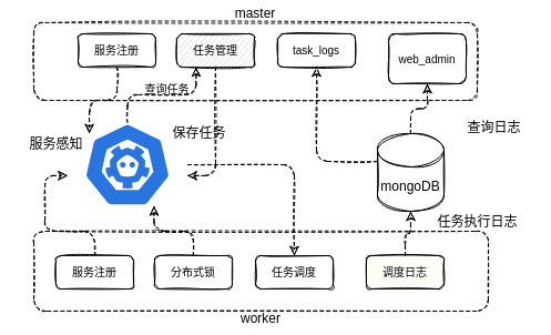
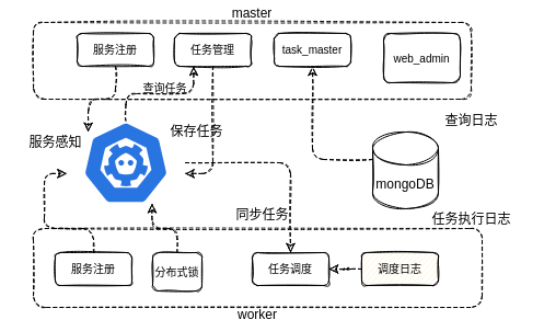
- <mxCell id="12" value="任务管理" style="rounded=1;whiteSpace=wrap;html=1;sketch=1;fontSize=10;fillColor=#e1d5e7;" vertex="1" parent="1"><mxGeometry x="159" y="30" width="70" height="30" as="geometry" /></mxCell>
+ <mxCell id="12" value="任务管理" style="rounded=1;whiteSpace=wrap;html=1;sketch=1;fontSize=10;" vertex="1" parent="1"><mxGeometry x="159" y="30" width="70" height="30" as="geometry" /></mxCell>
- <mxCell id="14" value="task_logs" style="rounded=1;whiteSpace=wrap;html=1;sketch=1;fontSize=10;" vertex="1" parent="1"><mxGeometry x="250" y="30" width="70" height="30" as="geometry" /></mxCell>
+ <mxCell id="14" value="task_master" style="rounded=1;whiteSpace=wrap;html=1;sketch=1;fontSize=10;" vertex="1" parent="1"><mxGeometry x="250" y="30" width="70" height="30" as="geometry" /></mxCell>
- <mxCell id="3" style="edgeStyle=orthogonalEdgeStyle;rounded=1;sketch=1;orthogonalLoop=1;jettySize=auto;html=1;entryX=0.5;entryY=1;entryDx=0;entryDy=0;fontSize=10;dashed=1;" edge="1" parent="1" source="4" target="15"><mxGeometry relative="1" as="geometry" /></mxCell>
- <mxCell id="27" value="查询日志" style="text;html=1;resizable=0;autosize=1;align=center;verticalAlign=middle;points=[];fillColor=none;strokeColor=none;rounded=0;sketch=1;" vertex="1" parent="1"><mxGeometry x="415" y="105" width="60" height="20" as="geometry" /></mxCell>
+ <mxCell id="27" value="查询日志" style="text;html=1;resizable=0;autosize=1;align=center;verticalAlign=middle;points=[];fillColor=none;strokeColor=none;rounded=0;sketch=1;" vertex="1" parent="1"><mxGeometry x="400" y="100" width="60" height="20" as="geometry" /></mxCell>
+ <mxCell id="25" value="同步任务" style="text;html=1;resizable=0;autosize=1;align=center;verticalAlign=middle;points=[];fillColor=none;strokeColor=none;rounded=0;sketch=1;" vertex="1" parent="1"><mxGeometry x="209" y="186" width="60" height="20" as="geometry" /></mxCell>
- <mxCell id="22" style="edgeStyle=orthogonalEdgeStyle;rounded=1;sketch=1;orthogonalLoop=1;jettySize=auto;html=1;entryX=0.5;entryY=1;entryDx=0;entryDy=0;entryPerimeter=0;fontSize=10;dashed=1;" edge="1" parent="1" source="23" target="4"><mxGeometry relative="1" as="geometry" /></mxCell>
+ <mxCell id="22" style="edgeStyle=orthogonalEdgeStyle;rounded=1;sketch=1;orthogonalLoop=1;jettySize=auto;html=1;fontSize=10;dashed=1;" edge="1" parent="1" source="23" target="21"><mxGeometry relative="1" as="geometry" /></mxCell>
- <mxCell id="20" value="分布式锁" style="rounded=1;whiteSpace=wrap;html=1;sketch=1;fontSize=10;" vertex="1" parent="1"><mxGeometry x="139" y="230" width="70" height="30" as="geometry" /></mxCell>
+ <mxCell id="20" value="分布式锁" style="rounded=1;whiteSpace=wrap;html=1;sketch=1;fontSize=10;" vertex="1" parent="1"><mxGeometry x="139" y="230" width="45" height="35" as="geometry" /></mxCell>
